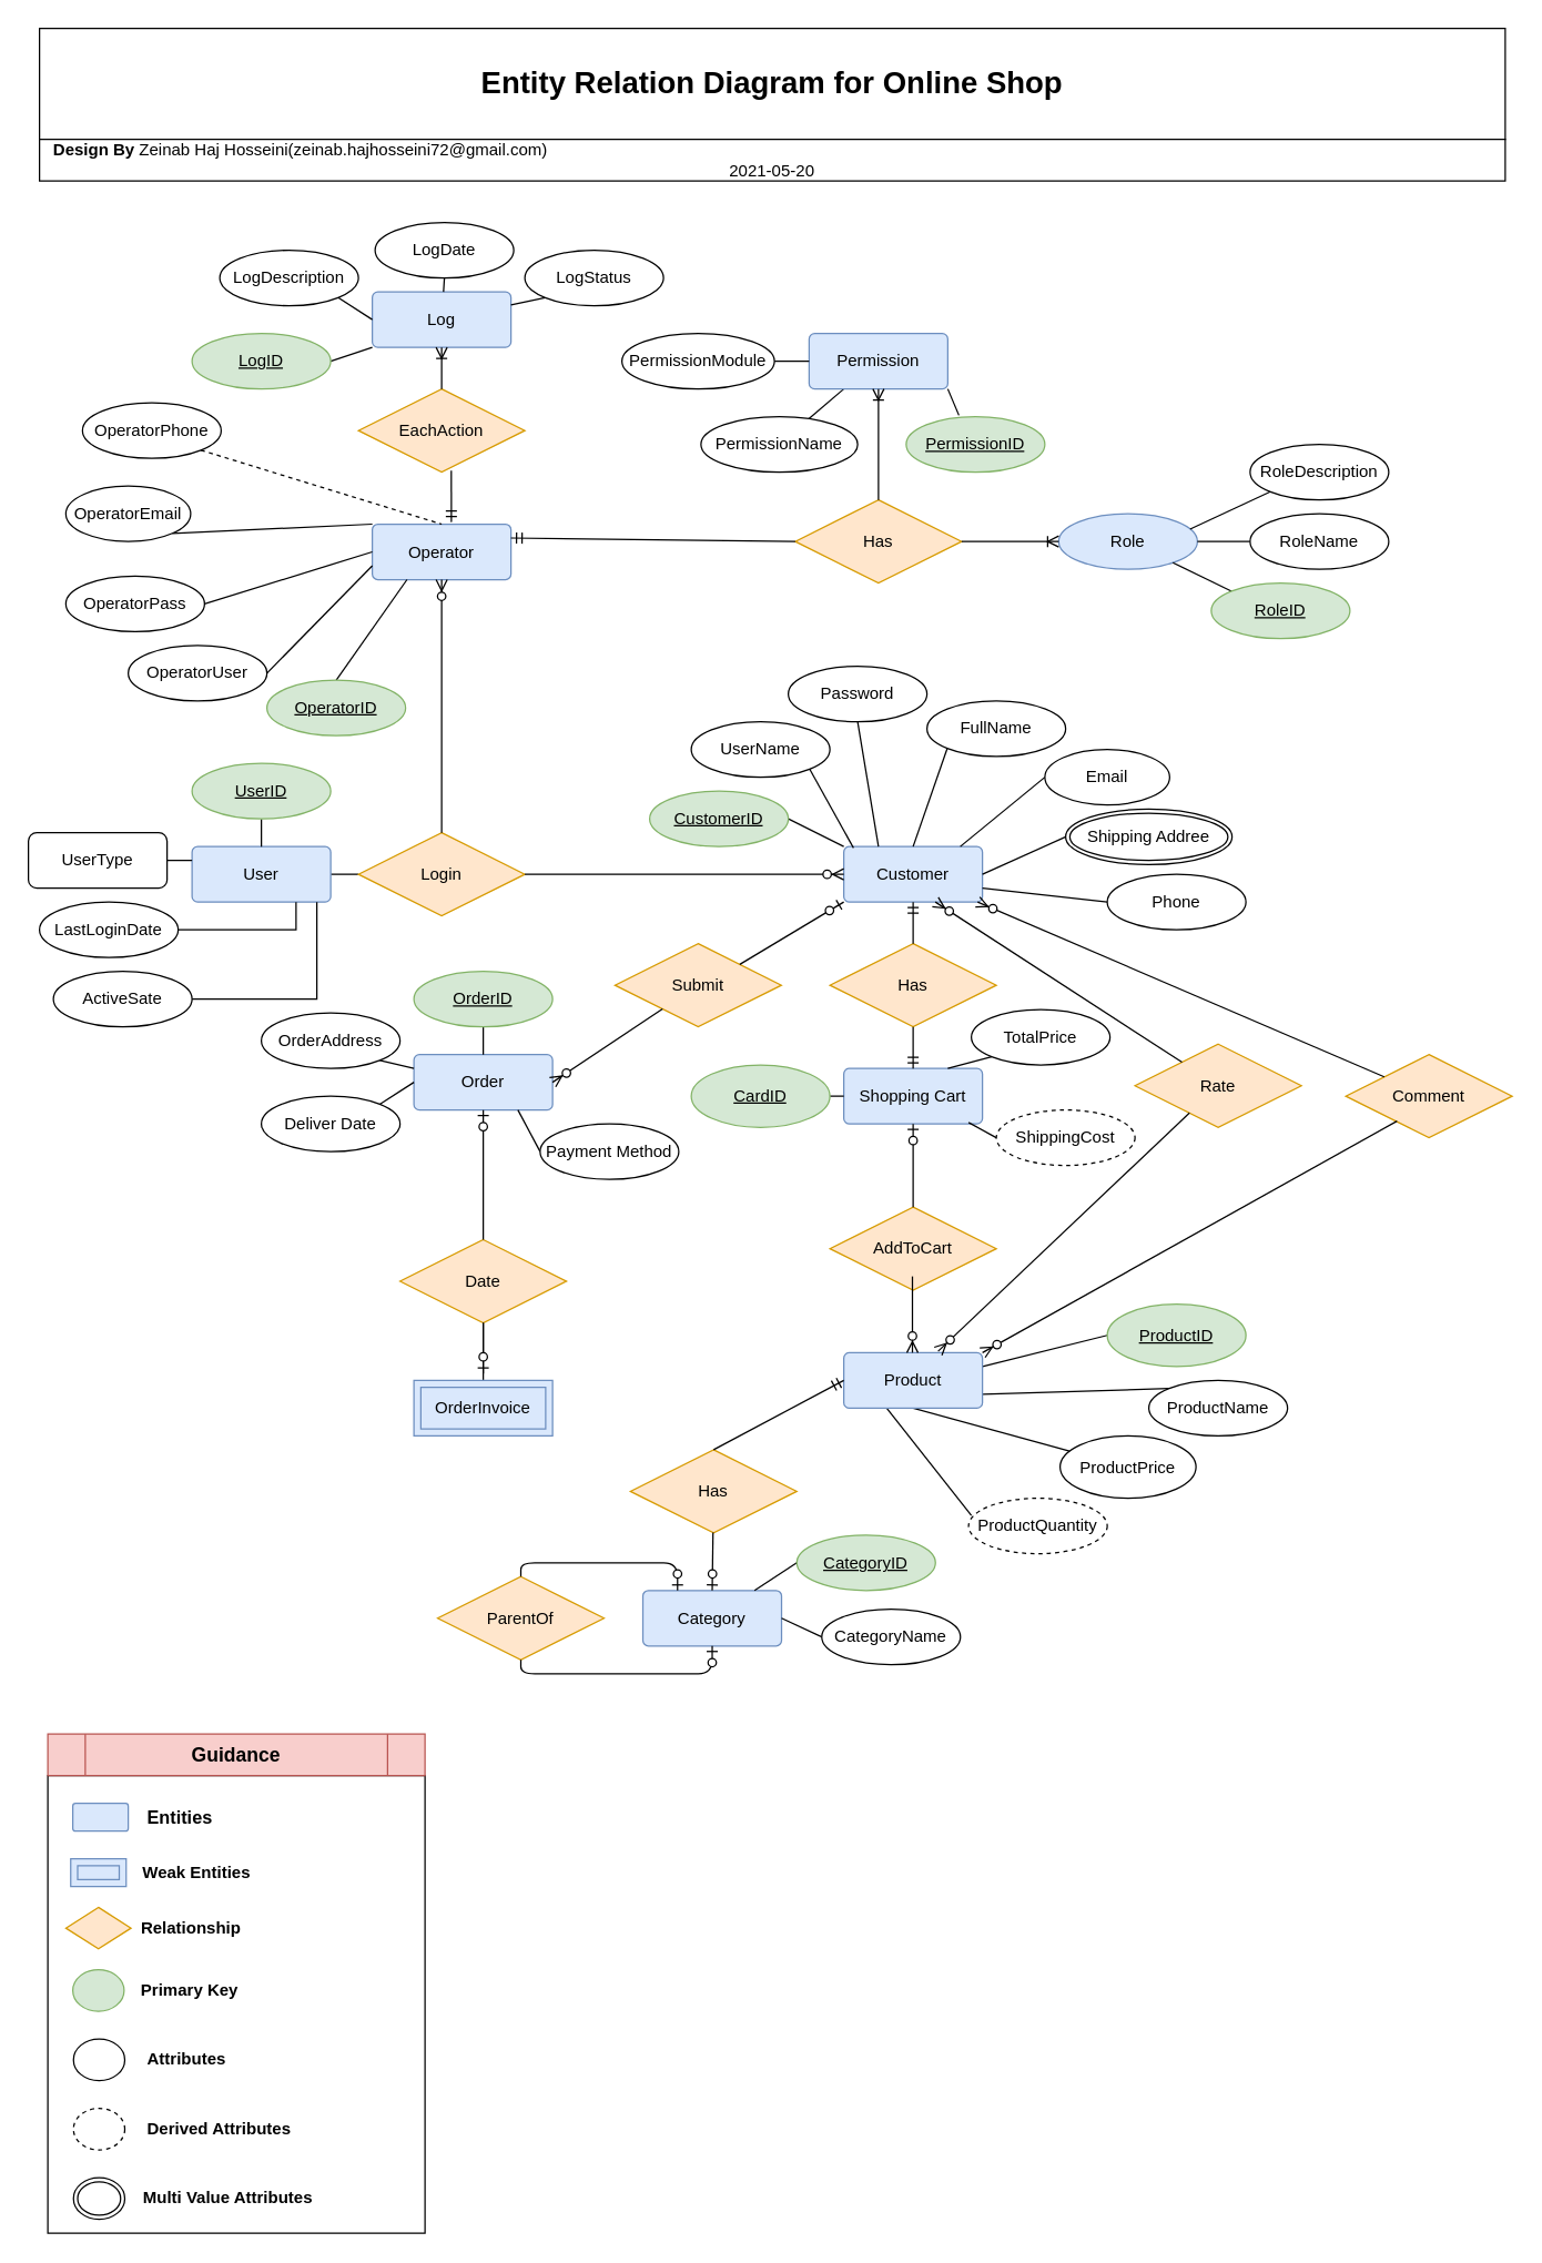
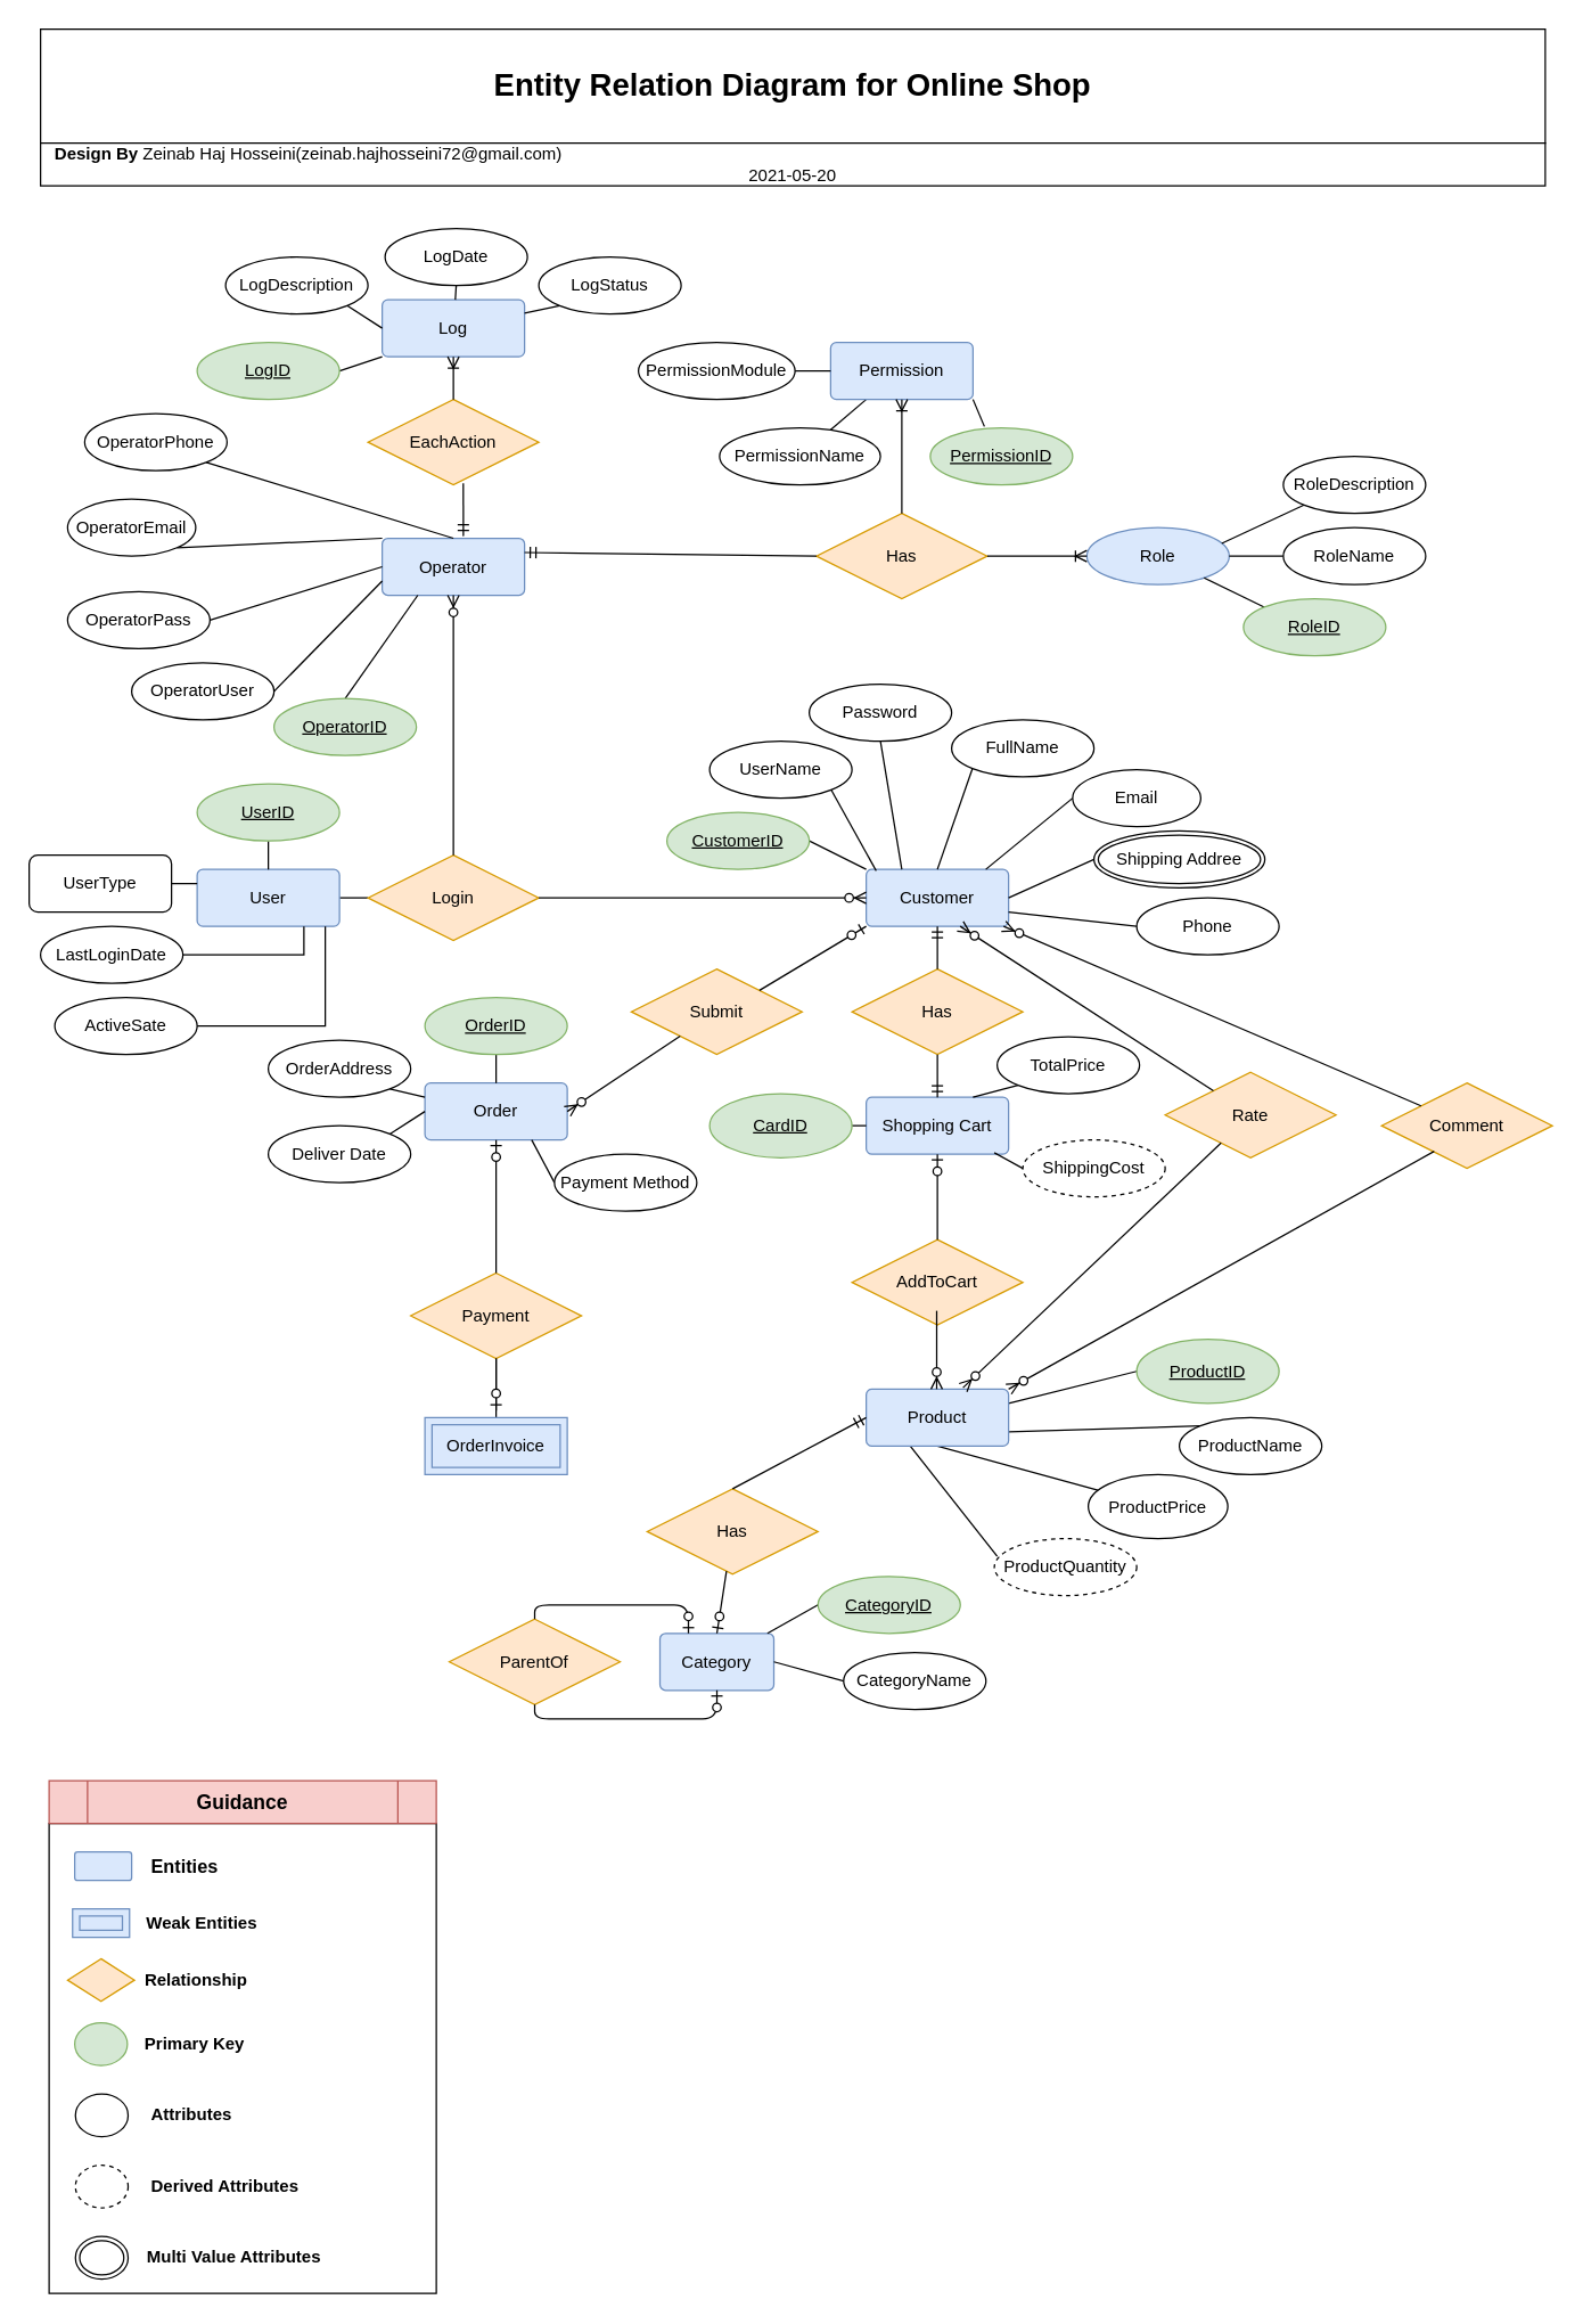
- <mxCell id="94" style="edgeStyle=none;rounded=0;orthogonalLoop=1;jettySize=auto;html=1;exitX=1;exitY=1;exitDx=0;exitDy=0;entryX=0.5;entryY=0;entryDx=0;entryDy=0;endArrow=none;endFill=0;dashed=1;" edge="1" parent="1" source="95" target="84"><mxGeometry relative="1" as="geometry" /></mxCell>
+ <mxCell id="94" style="edgeStyle=none;rounded=0;orthogonalLoop=1;jettySize=auto;html=1;exitX=1;exitY=1;exitDx=0;exitDy=0;entryX=0.5;entryY=0;entryDx=0;entryDy=0;endArrow=none;endFill=0;" edge="1" parent="1" source="95" target="84"><mxGeometry relative="1" as="geometry" /></mxCell>
- <mxCell id="64" value="Date" style="shape=rhombus;perimeter=rhombusPerimeter;whiteSpace=wrap;html=1;align=center;fillColor=#ffe6cc;strokeColor=#d79b00;" vertex="1" parent="1"><mxGeometry x="288" y="893.5" width="120" height="60" as="geometry" /></mxCell>
+ <mxCell id="64" value="Payment" style="shape=rhombus;perimeter=rhombusPerimeter;whiteSpace=wrap;html=1;align=center;fillColor=#ffe6cc;strokeColor=#d79b00;" vertex="1" parent="1"><mxGeometry x="288" y="893.5" width="120" height="60" as="geometry" /></mxCell>
- <mxCell id="46" value="Category" style="rounded=1;arcSize=10;whiteSpace=wrap;html=1;align=center;fillColor=#dae8fc;strokeColor=#6c8ebf;" vertex="1" parent="1"><mxGeometry x="463.12" y="1146.5" width="100" height="40" as="geometry" /></mxCell>
+ <mxCell id="46" value="Category" style="rounded=1;arcSize=10;whiteSpace=wrap;html=1;align=center;fillColor=#dae8fc;strokeColor=#6c8ebf;" vertex="1" parent="1"><mxGeometry x="463.12" y="1146.5" width="80" height="40" as="geometry" /></mxCell>
